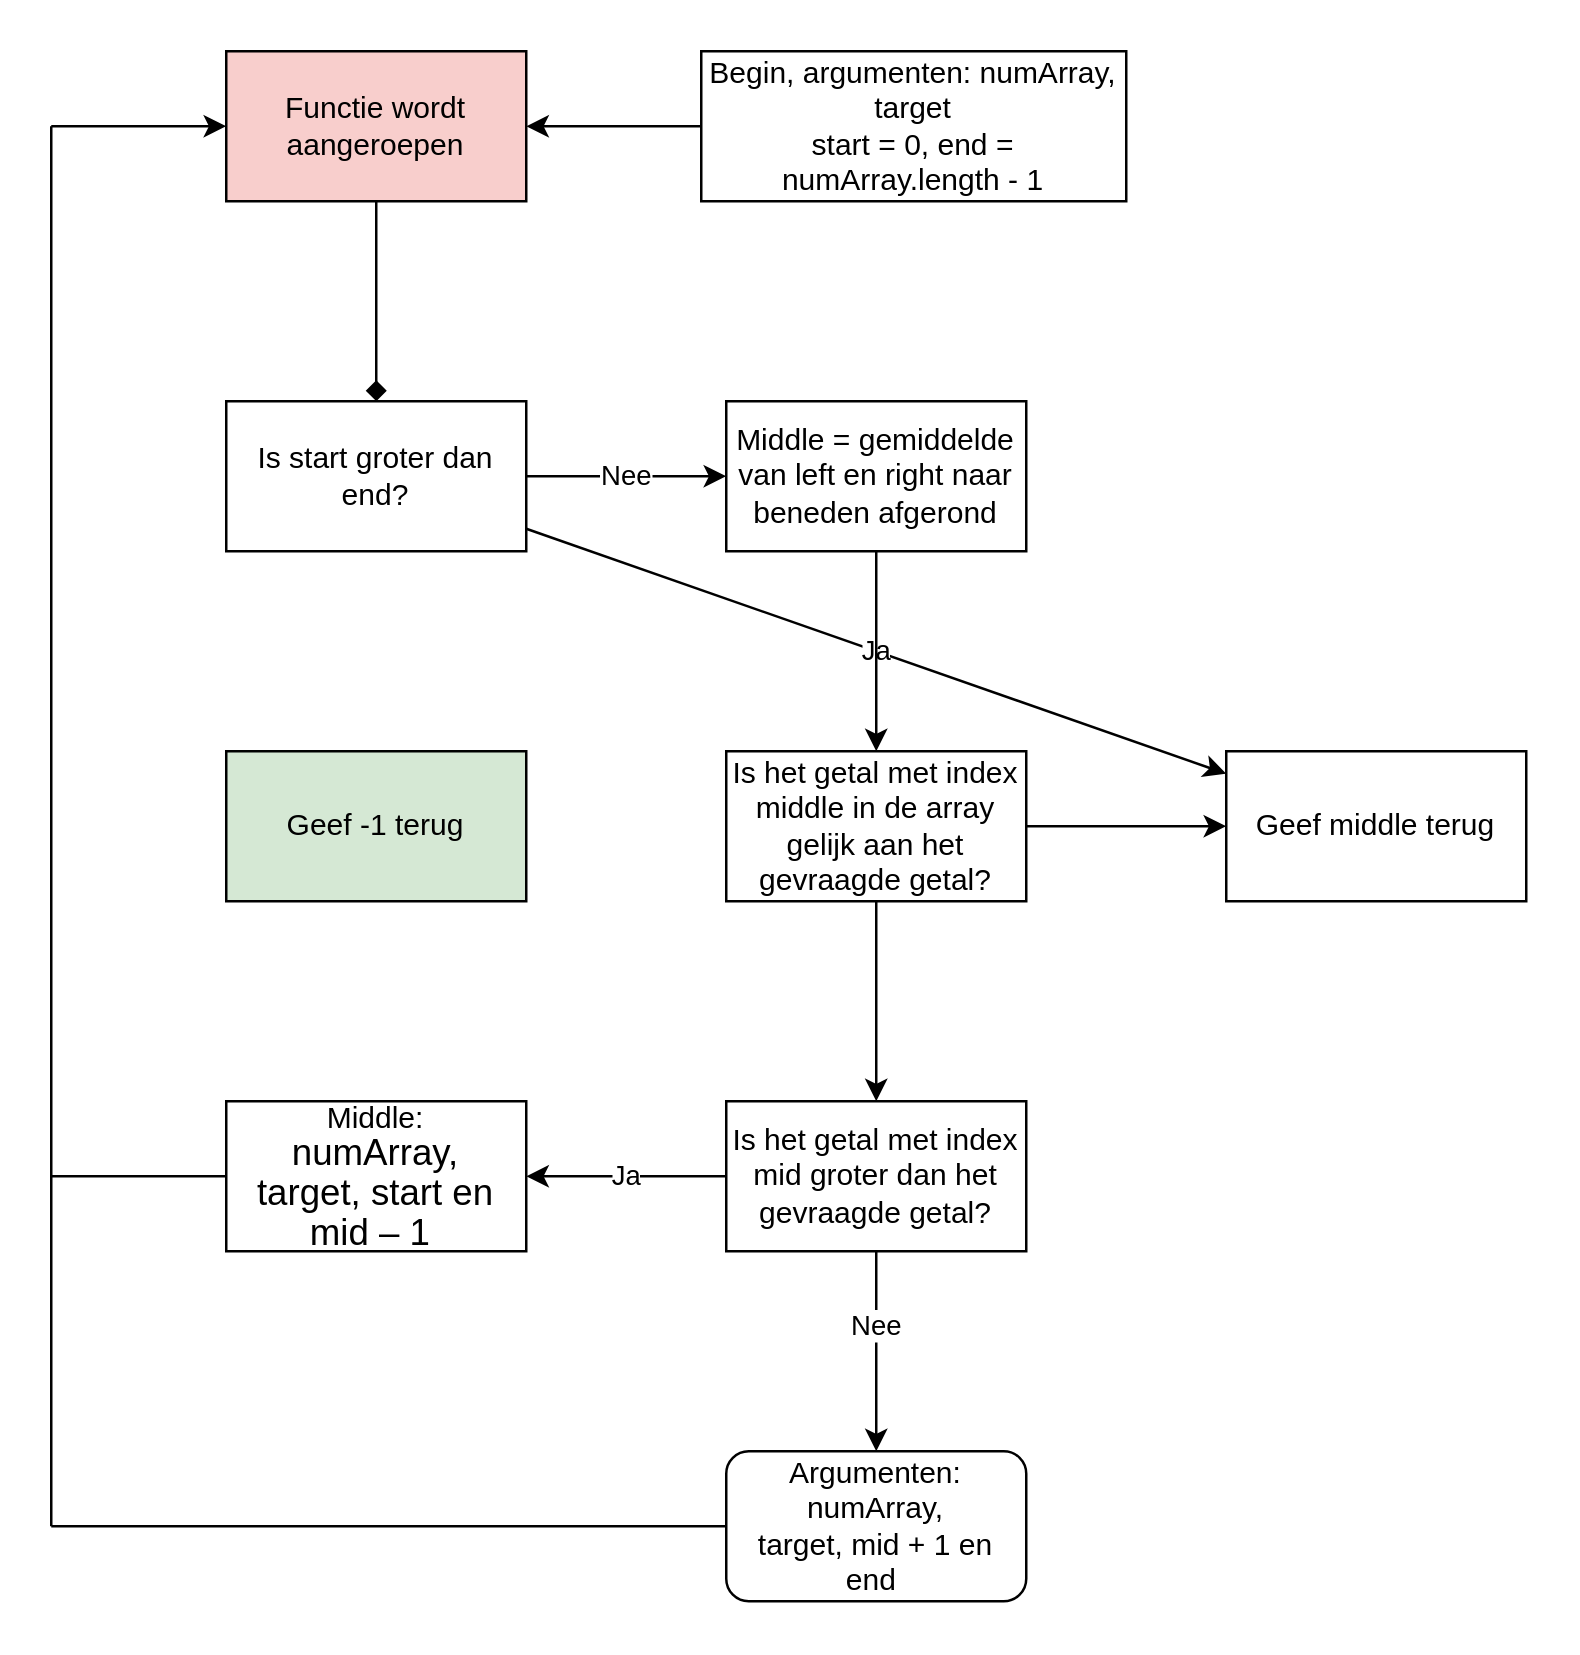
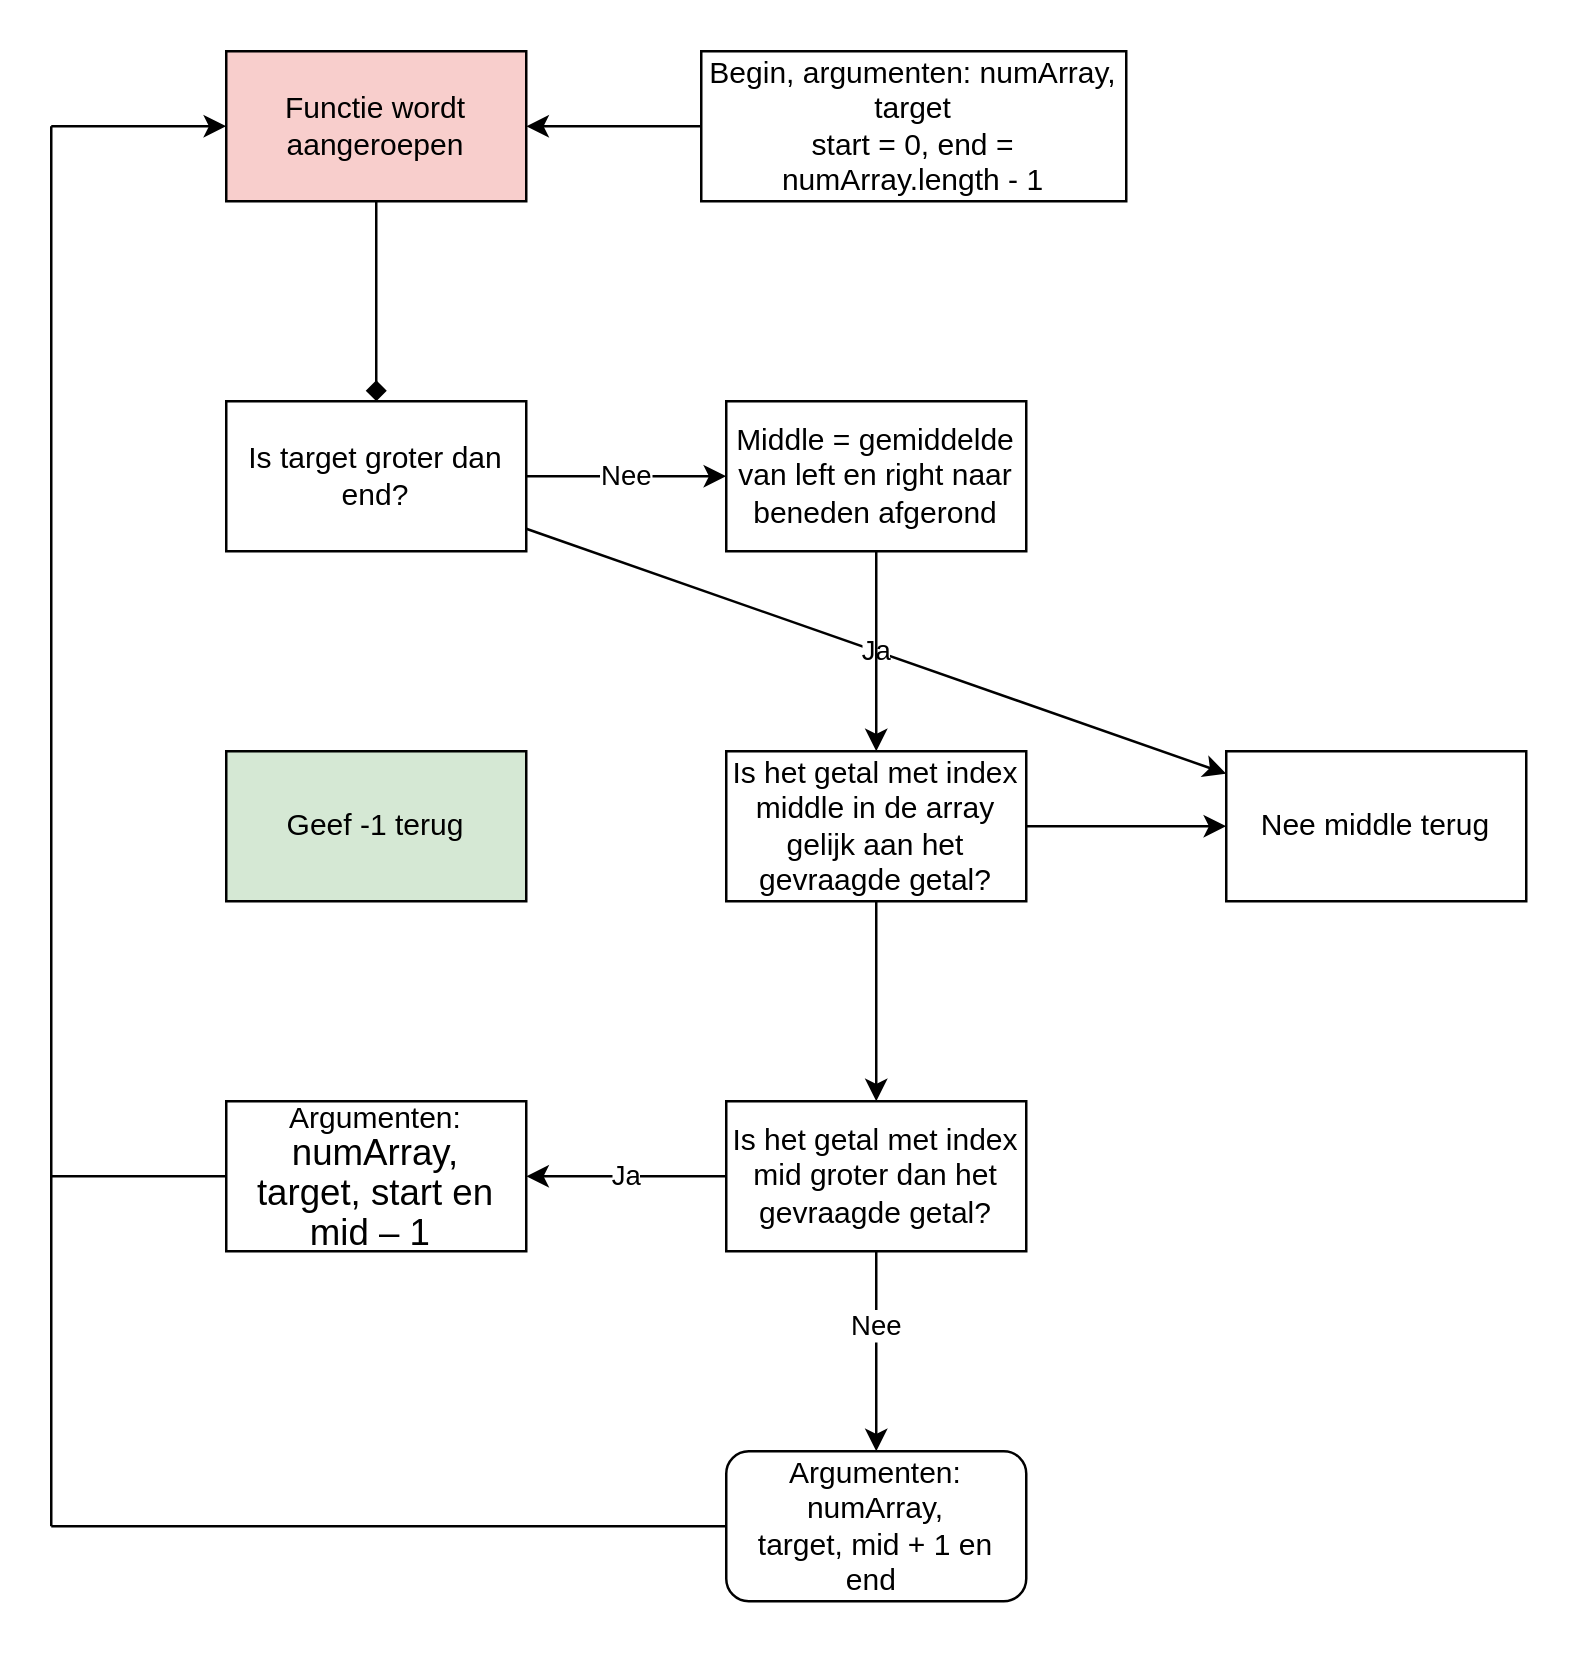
- <mxCell id="7" value="Is start groter dan end?" style="whiteSpace=wrap;html=1;" vertex="1" parent="1"><mxGeometry x="90" y="160" width="120" height="60" as="geometry" /></mxCell>
+ <mxCell id="7" value="Is target groter dan end?" style="whiteSpace=wrap;html=1;" vertex="1" parent="1"><mxGeometry x="90" y="160" width="120" height="60" as="geometry" /></mxCell>
- <mxCell id="14" value="Geef middle terug" style="whiteSpace=wrap;html=1;labelBackgroundColor=none;" vertex="1" parent="1"><mxGeometry x="490" y="300" width="120" height="60" as="geometry" /></mxCell>
+ <mxCell id="14" value="Nee middle terug" style="whiteSpace=wrap;html=1;labelBackgroundColor=none;" vertex="1" parent="1"><mxGeometry x="490" y="300" width="120" height="60" as="geometry" /></mxCell>
- <mxCell id="20" value="Middle:&lt;br&gt;&lt;span style=&quot;font-size:11.0pt;line-height:107%;&lt;br/&gt;font-family:&amp;quot;Calibri&amp;quot;,sans-serif;mso-ascii-theme-font:minor-latin;mso-fareast-font-family:&lt;br/&gt;Calibri;mso-fareast-theme-font:minor-latin;mso-hansi-theme-font:minor-latin;&lt;br/&gt;mso-bidi-font-family:&amp;quot;Times New Roman&amp;quot;;mso-bidi-theme-font:minor-bidi;&lt;br/&gt;mso-ansi-language:NL;mso-fareast-language:EN-US;mso-bidi-language:AR-SA&quot;&gt;numArray,&lt;br/&gt;target, start en mid – 1&amp;nbsp;&lt;/span&gt;" style="whiteSpace=wrap;html=1;labelBackgroundColor=none;" vertex="1" parent="1"><mxGeometry x="90" y="440" width="120" height="60" as="geometry" /></mxCell>
+ <mxCell id="20" value="Argumenten:&lt;br&gt;&lt;span style=&quot;font-size:11.0pt;line-height:107%;&lt;br/&gt;font-family:&amp;quot;Calibri&amp;quot;,sans-serif;mso-ascii-theme-font:minor-latin;mso-fareast-font-family:&lt;br/&gt;Calibri;mso-fareast-theme-font:minor-latin;mso-hansi-theme-font:minor-latin;&lt;br/&gt;mso-bidi-font-family:&amp;quot;Times New Roman&amp;quot;;mso-bidi-theme-font:minor-bidi;&lt;br/&gt;mso-ansi-language:NL;mso-fareast-language:EN-US;mso-bidi-language:AR-SA&quot;&gt;numArray,&lt;br/&gt;target, start en mid – 1&amp;nbsp;&lt;/span&gt;" style="whiteSpace=wrap;html=1;labelBackgroundColor=none;" vertex="1" parent="1"><mxGeometry x="90" y="440" width="120" height="60" as="geometry" /></mxCell>
